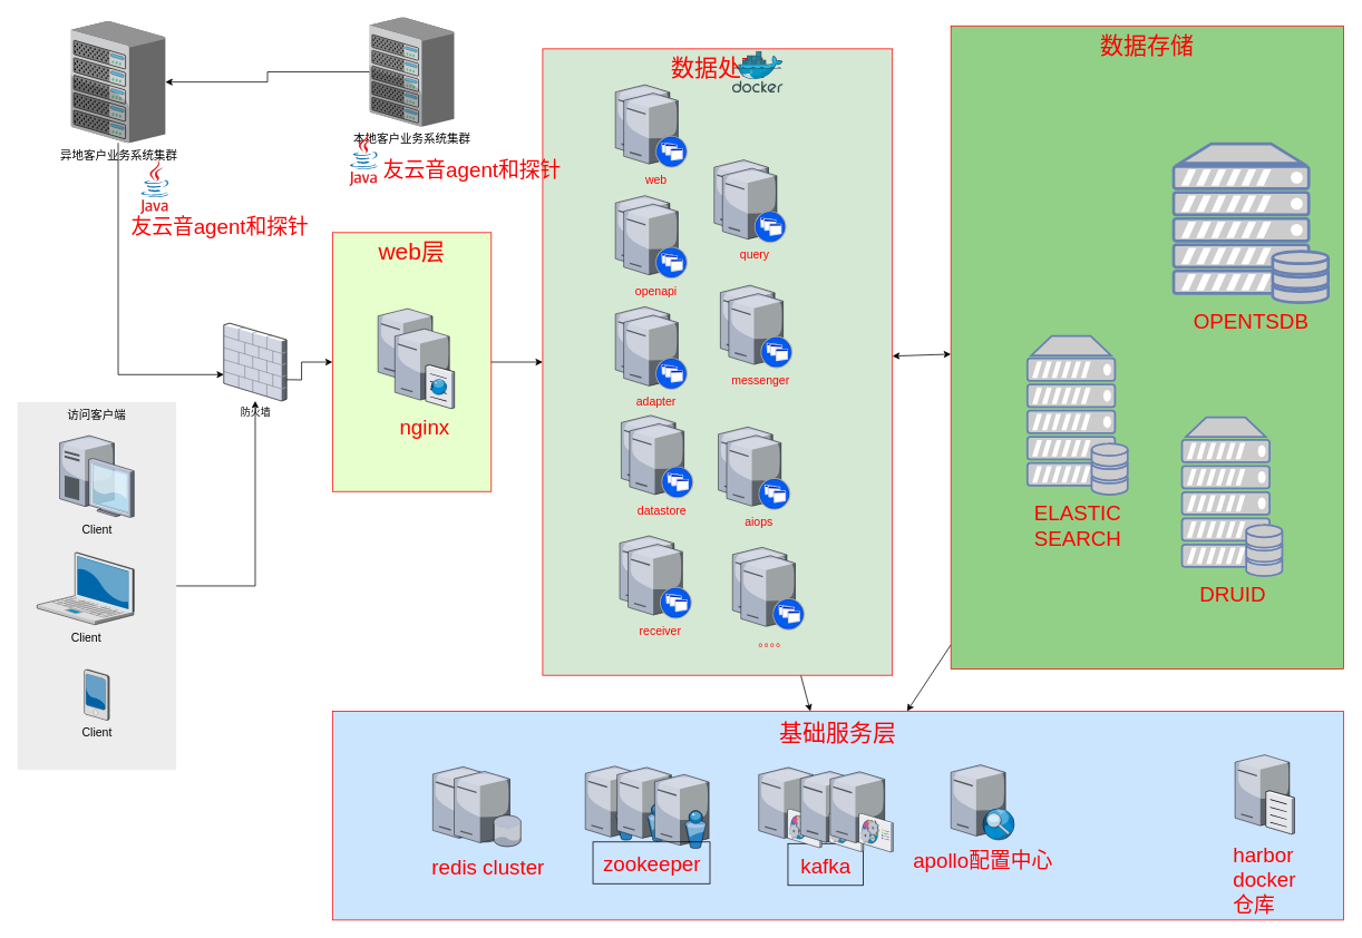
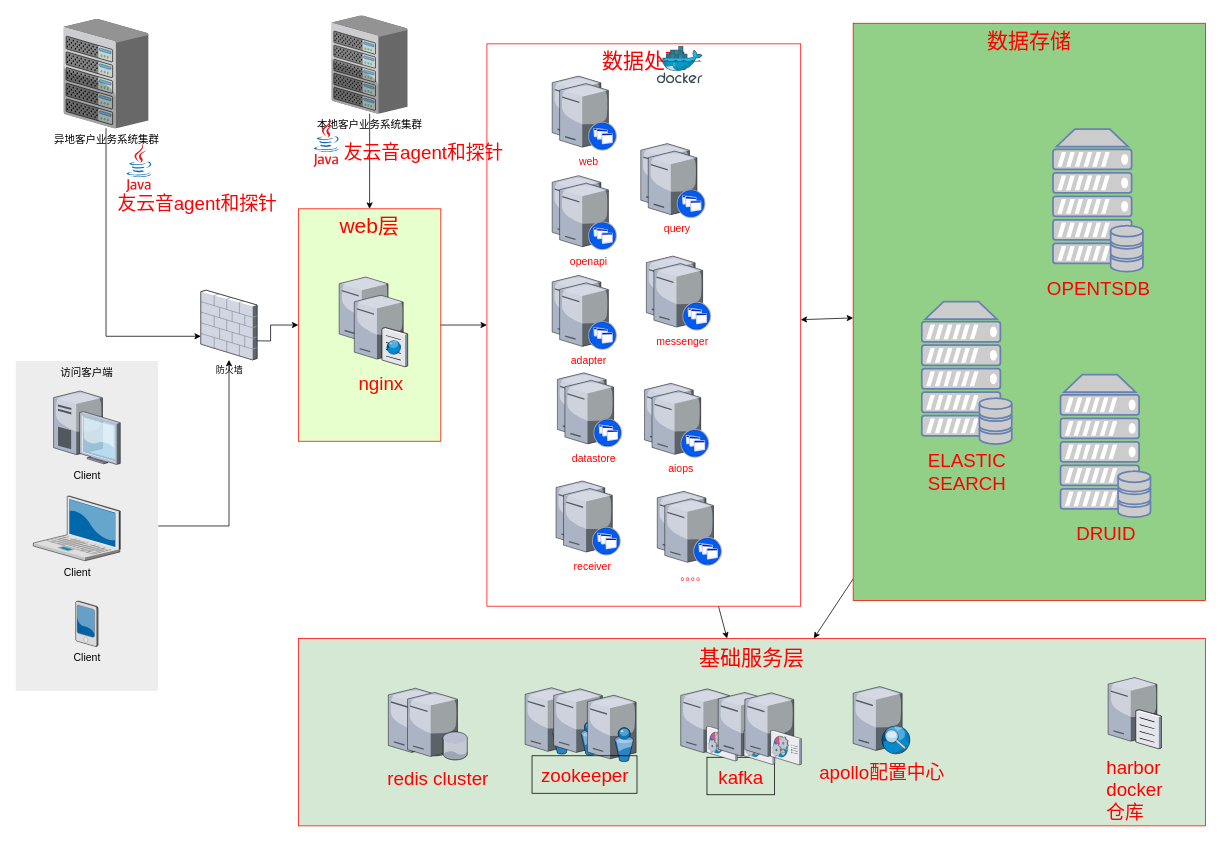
- <mxCell id="15" style="edgeStyle=orthogonalEdgeStyle;rounded=0;orthogonalLoop=1;jettySize=auto;html=1;fontColor=#FF0000;" edge="1" parent="1" source="16" target="20"><mxGeometry relative="1" as="geometry" /></mxCell>
+ <mxCell id="15" style="edgeStyle=orthogonalEdgeStyle;rounded=0;orthogonalLoop=1;jettySize=auto;html=1;fontColor=#FF0000;" edge="1" parent="1" source="16" target="2"><mxGeometry relative="1" as="geometry" /></mxCell>
- <mxCell id="56" value="OPENTSDB" style="fontColor=#FF0000;verticalAlign=top;verticalLabelPosition=bottom;labelPosition=center;align=center;html=1;outlineConnect=0;fillColor=#CCCCCC;strokeColor=#6881B3;gradientColor=none;gradientDirection=north;strokeWidth=2;shape=mxgraph.networks.server_storage;fontSize=25;" vertex="1" parent="1"><mxGeometry x="1403.5" y="171.75" width="185" height="190" as="geometry" /></mxCell>
+ <mxCell id="56" value="OPENTSDB" style="fontColor=#FF0000;verticalAlign=top;verticalLabelPosition=bottom;labelPosition=center;align=center;html=1;outlineConnect=0;fillColor=#CCCCCC;strokeColor=#6881B3;gradientColor=none;gradientDirection=north;strokeWidth=2;shape=mxgraph.networks.server_storage;fontSize=25;" vertex="1" parent="1"><mxGeometry x="1403.5" y="171.75" width="120" height="190" as="geometry" /></mxCell>
- <mxCell id="8" value="数据处理" style="whiteSpace=wrap;html=1;fillColor=#d5e8d4;fontSize=28;strokeColor=#FF0000;verticalAlign=top;fontColor=#FF0000;" parent="1" vertex="1"><mxGeometry x="648.5" y="58" width="418.5" height="750" as="geometry" /></mxCell>
+ <mxCell id="8" value="数据处理" style="whiteSpace=wrap;html=1;fillColor=#ffffff;fontSize=28;strokeColor=#FF0000;verticalAlign=top;fontColor=#FF0000;" parent="1" vertex="1"><mxGeometry x="648.5" y="58" width="418.5" height="750" as="geometry" /></mxCell>
- <mxCell id="30" value="基础服务层" style="whiteSpace=wrap;html=1;fillColor=#CCE5FF;fontSize=28;strokeColor=#FF0000;verticalAlign=top;fontColor=#FF0000;spacing=5;horizontal=1;" vertex="1" parent="1"><mxGeometry x="397" y="851" width="1210" height="250" as="geometry" /></mxCell>
+ <mxCell id="30" value="基础服务层" style="whiteSpace=wrap;html=1;fillColor=#d5e8d4;fontSize=28;strokeColor=#FF0000;verticalAlign=top;fontColor=#FF0000;spacing=5;horizontal=1;" vertex="1" parent="1"><mxGeometry x="397" y="851" width="1210" height="250" as="geometry" /></mxCell>
